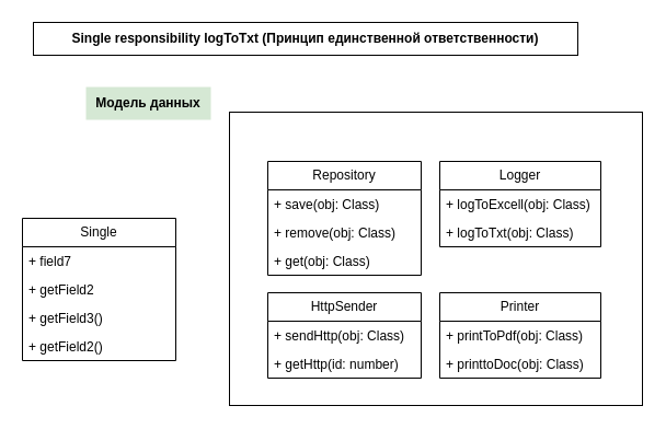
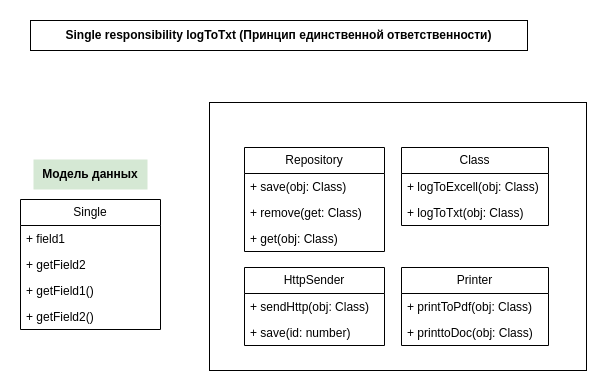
- <mxCell id="21" value="Модель данных" style="text;html=1;strokeColor=none;fillColor=#d5e8d4;align=center;verticalAlign=middle;whiteSpace=wrap;rounded=0;fontStyle=1" parent="1" vertex="1"><mxGeometry x="78" y="79" width="114" height="30" as="geometry" /></mxCell>
+ <mxCell id="21" value="Модель данных" style="text;html=1;strokeColor=none;fillColor=#d5e8d4;align=center;verticalAlign=middle;whiteSpace=wrap;rounded=0;fontStyle=1" parent="1" vertex="1"><mxGeometry x="33" y="159" width="114" height="30" as="geometry" /></mxCell>
- <mxCell id="15" value="Logger" style="swimlane;fontStyle=0;childLayout=stackLayout;horizontal=1;startSize=26;fillColor=none;horizontalStack=0;resizeParent=1;resizeParentMax=0;resizeLast=0;collapsible=1;marginBottom=0;whiteSpace=wrap;html=1;" parent="1" vertex="1"><mxGeometry x="401" y="147" width="147" height="78" as="geometry" /></mxCell>
+ <mxCell id="15" value="Class" style="swimlane;fontStyle=0;childLayout=stackLayout;horizontal=1;startSize=26;fillColor=none;horizontalStack=0;resizeParent=1;resizeParentMax=0;resizeLast=0;collapsible=1;marginBottom=0;whiteSpace=wrap;html=1;" parent="1" vertex="1"><mxGeometry x="401" y="147" width="147" height="78" as="geometry" /></mxCell>
- <mxCell id="10" value="+ remove(obj: Class)" style="text;strokeColor=none;fillColor=none;align=left;verticalAlign=top;spacingLeft=4;spacingRight=4;overflow=hidden;rotatable=0;points=[[0,0.5],[1,0.5]];portConstraint=eastwest;whiteSpace=wrap;html=1;" parent="8" vertex="1"><mxGeometry y="52" width="140" height="26" as="geometry" /></mxCell>
+ <mxCell id="10" value="+ remove(get: Class)" style="text;strokeColor=none;fillColor=none;align=left;verticalAlign=top;spacingLeft=4;spacingRight=4;overflow=hidden;rotatable=0;points=[[0,0.5],[1,0.5]];portConstraint=eastwest;whiteSpace=wrap;html=1;" parent="8" vertex="1"><mxGeometry y="52" width="140" height="26" as="geometry" /></mxCell>
- <mxCell id="4" value="+ field7" style="text;strokeColor=none;fillColor=none;align=left;verticalAlign=top;spacingLeft=4;spacingRight=4;overflow=hidden;rotatable=0;points=[[0,0.5],[1,0.5]];portConstraint=eastwest;whiteSpace=wrap;html=1;" parent="3" vertex="1"><mxGeometry y="26" width="140" height="26" as="geometry" /></mxCell>
+ <mxCell id="4" value="+ field1" style="text;strokeColor=none;fillColor=none;align=left;verticalAlign=top;spacingLeft=4;spacingRight=4;overflow=hidden;rotatable=0;points=[[0,0.5],[1,0.5]];portConstraint=eastwest;whiteSpace=wrap;html=1;" parent="3" vertex="1"><mxGeometry y="26" width="140" height="26" as="geometry" /></mxCell>
- <mxCell id="6" value="+ getField3()" style="text;strokeColor=none;fillColor=none;align=left;verticalAlign=top;spacingLeft=4;spacingRight=4;overflow=hidden;rotatable=0;points=[[0,0.5],[1,0.5]];portConstraint=eastwest;whiteSpace=wrap;html=1;" parent="3" vertex="1"><mxGeometry y="78" width="140" height="26" as="geometry" /></mxCell>
+ <mxCell id="6" value="+ getField1()" style="text;strokeColor=none;fillColor=none;align=left;verticalAlign=top;spacingLeft=4;spacingRight=4;overflow=hidden;rotatable=0;points=[[0,0.5],[1,0.5]];portConstraint=eastwest;whiteSpace=wrap;html=1;" parent="3" vertex="1"><mxGeometry y="78" width="140" height="26" as="geometry" /></mxCell>
- <mxCell id="14" value="+ getHttp(id: number)" style="text;strokeColor=none;fillColor=none;align=left;verticalAlign=top;spacingLeft=4;spacingRight=4;overflow=hidden;rotatable=0;points=[[0,0.5],[1,0.5]];portConstraint=eastwest;whiteSpace=wrap;html=1;" parent="12" vertex="1"><mxGeometry y="52" width="140" height="26" as="geometry" /></mxCell>
+ <mxCell id="14" value="+ save(id: number)" style="text;strokeColor=none;fillColor=none;align=left;verticalAlign=top;spacingLeft=4;spacingRight=4;overflow=hidden;rotatable=0;points=[[0,0.5],[1,0.5]];portConstraint=eastwest;whiteSpace=wrap;html=1;" parent="12" vertex="1"><mxGeometry y="52" width="140" height="26" as="geometry" /></mxCell>
